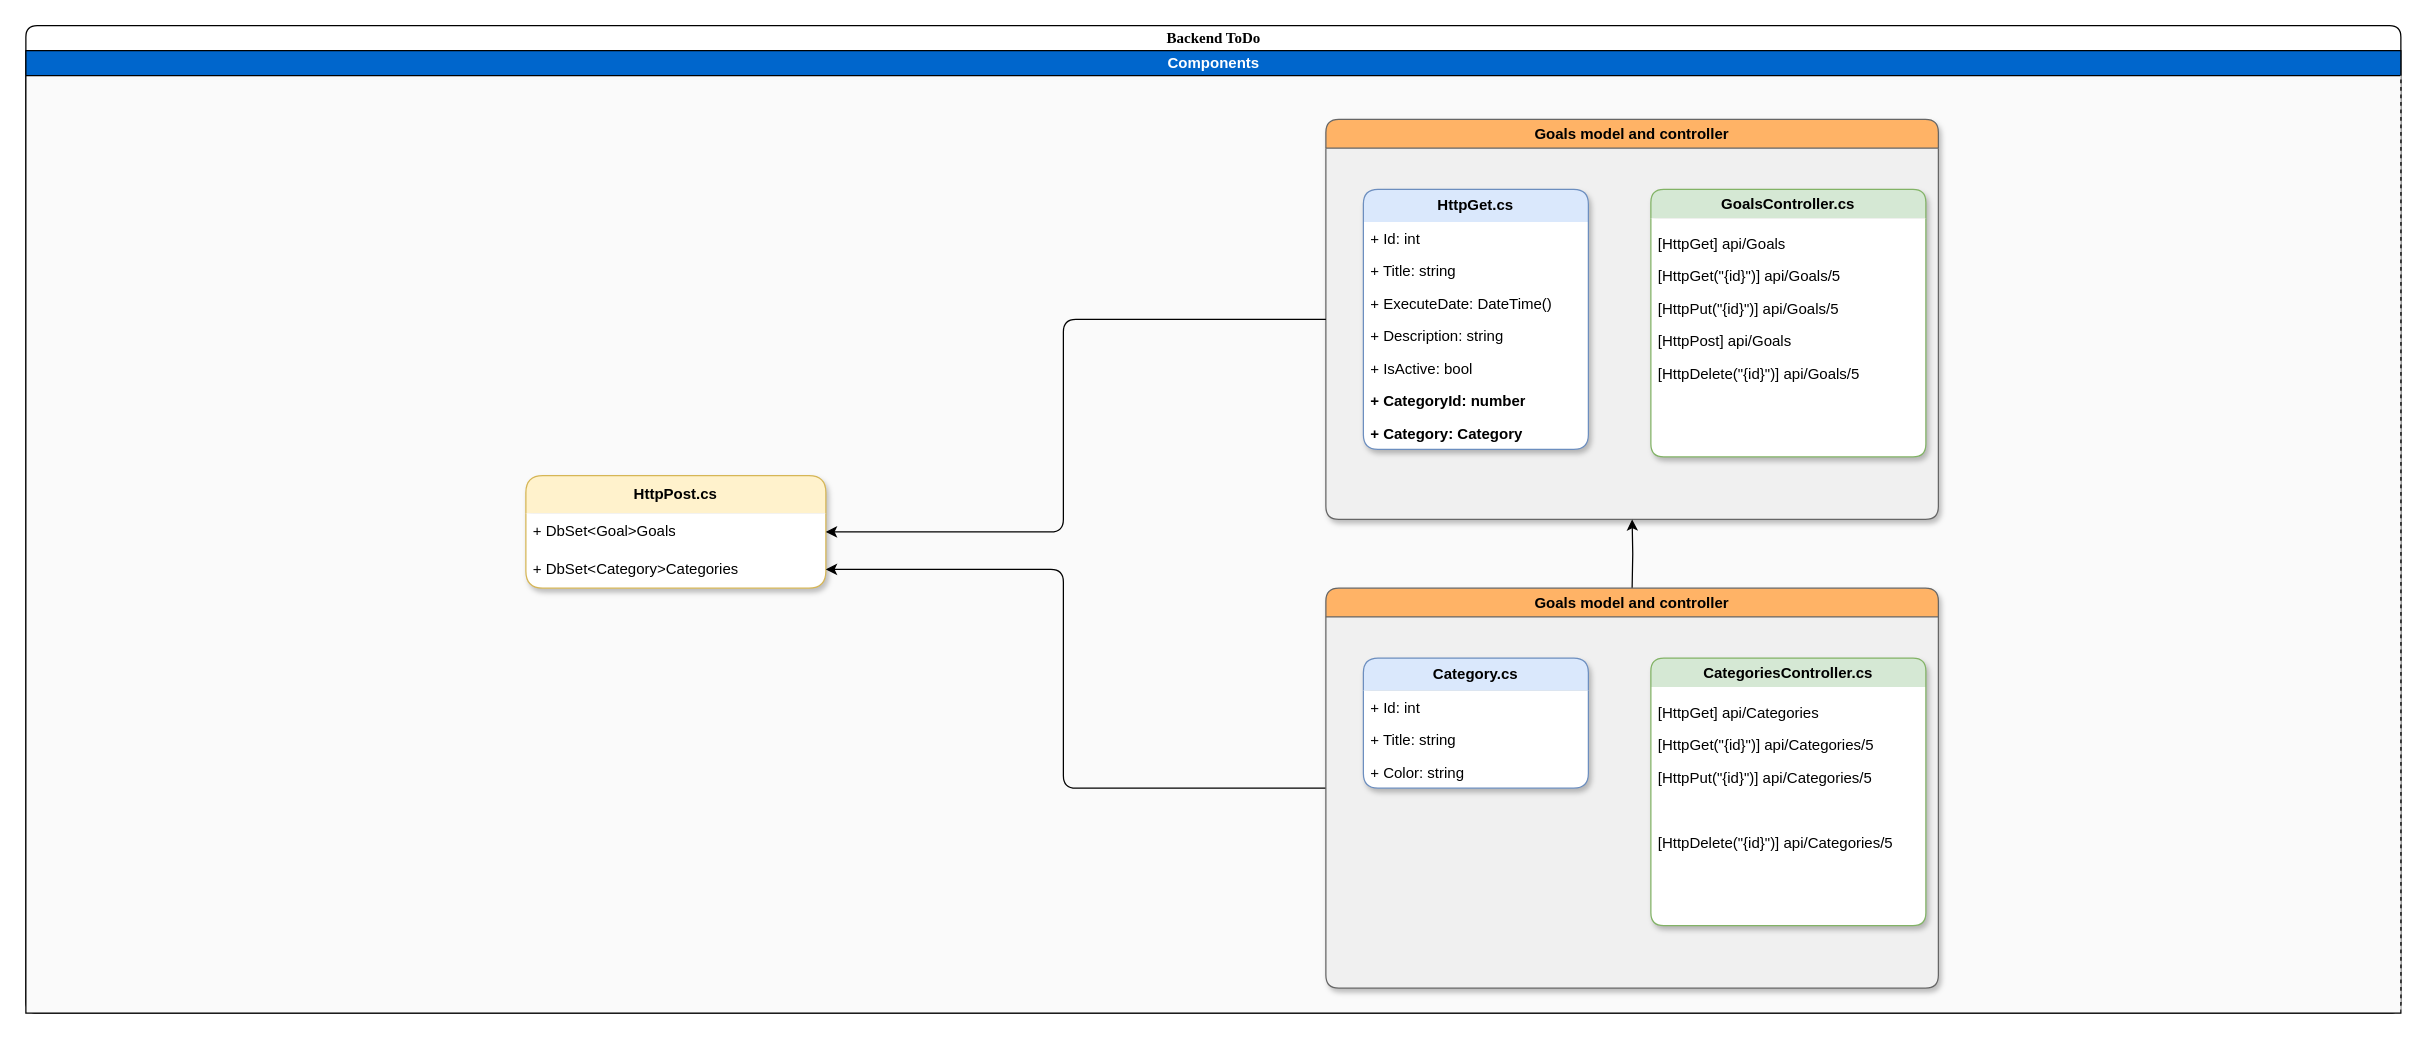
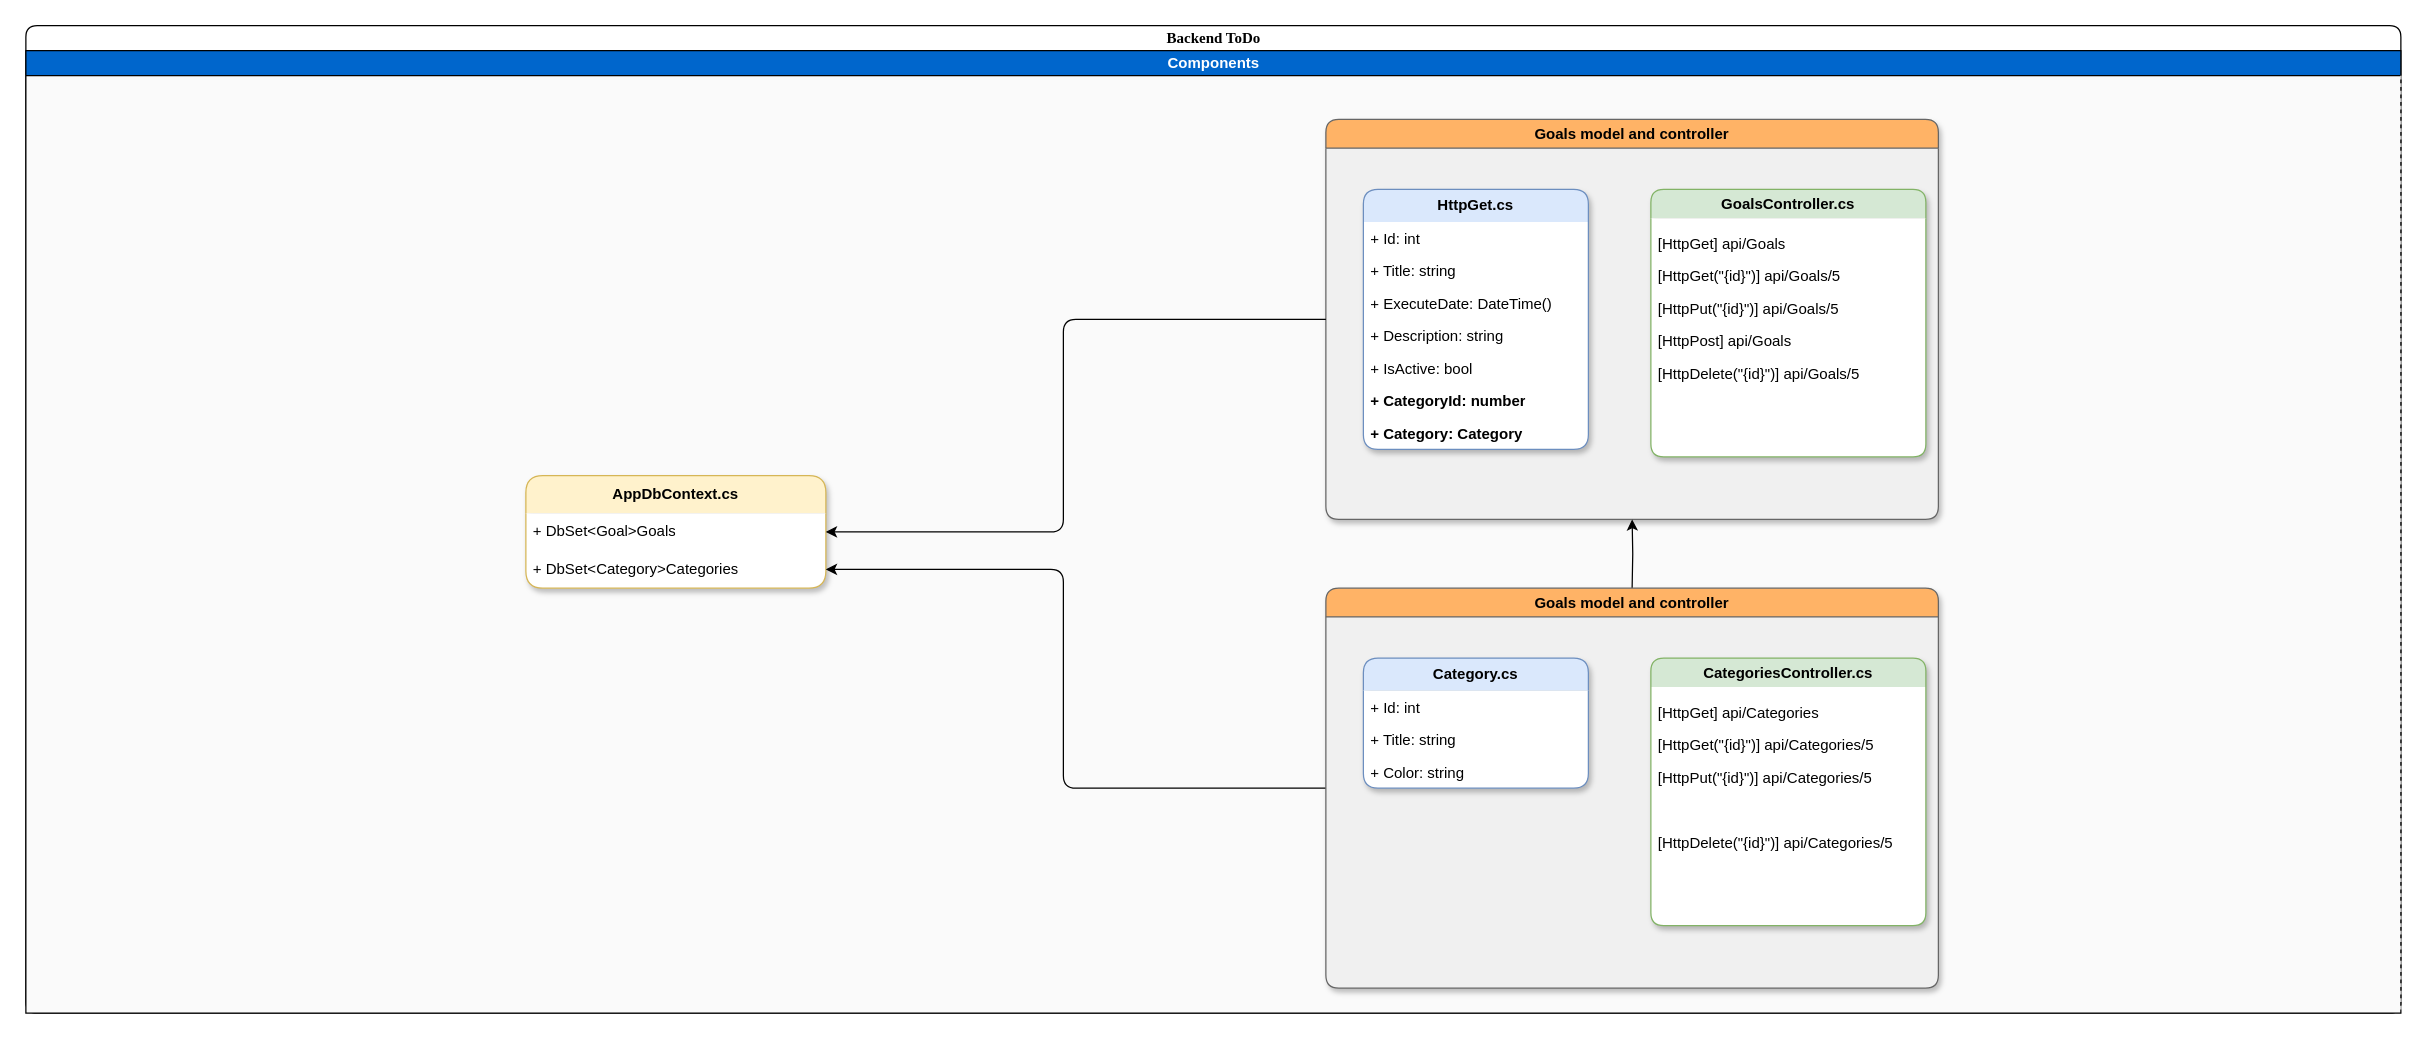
- <mxCell id="22" value="HttpPost.cs" style="swimlane;fontStyle=1;childLayout=stackLayout;horizontal=1;startSize=30;horizontalStack=0;resizeParent=1;resizeParentMax=0;resizeLast=0;collapsible=1;marginBottom=0;whiteSpace=wrap;html=1;rounded=1;fillColor=#fff2cc;strokeColor=#d6b656;swimlaneLine=0;shadow=1;fillStyle=auto;swimlaneFillColor=default;movable=1;resizable=1;rotatable=1;deletable=1;editable=1;locked=0;connectable=1;" vertex="1" parent="5"><mxGeometry x="400" y="340" width="240" height="90" as="geometry" /></mxCell>
+ <mxCell id="22" value="AppDbContext.cs" style="swimlane;fontStyle=1;childLayout=stackLayout;horizontal=1;startSize=30;horizontalStack=0;resizeParent=1;resizeParentMax=0;resizeLast=0;collapsible=1;marginBottom=0;whiteSpace=wrap;html=1;rounded=1;fillColor=#fff2cc;strokeColor=#d6b656;swimlaneLine=0;shadow=1;fillStyle=auto;swimlaneFillColor=default;movable=1;resizable=1;rotatable=1;deletable=1;editable=1;locked=0;connectable=1;" vertex="1" parent="5"><mxGeometry x="400" y="340" width="240" height="90" as="geometry" /></mxCell>
